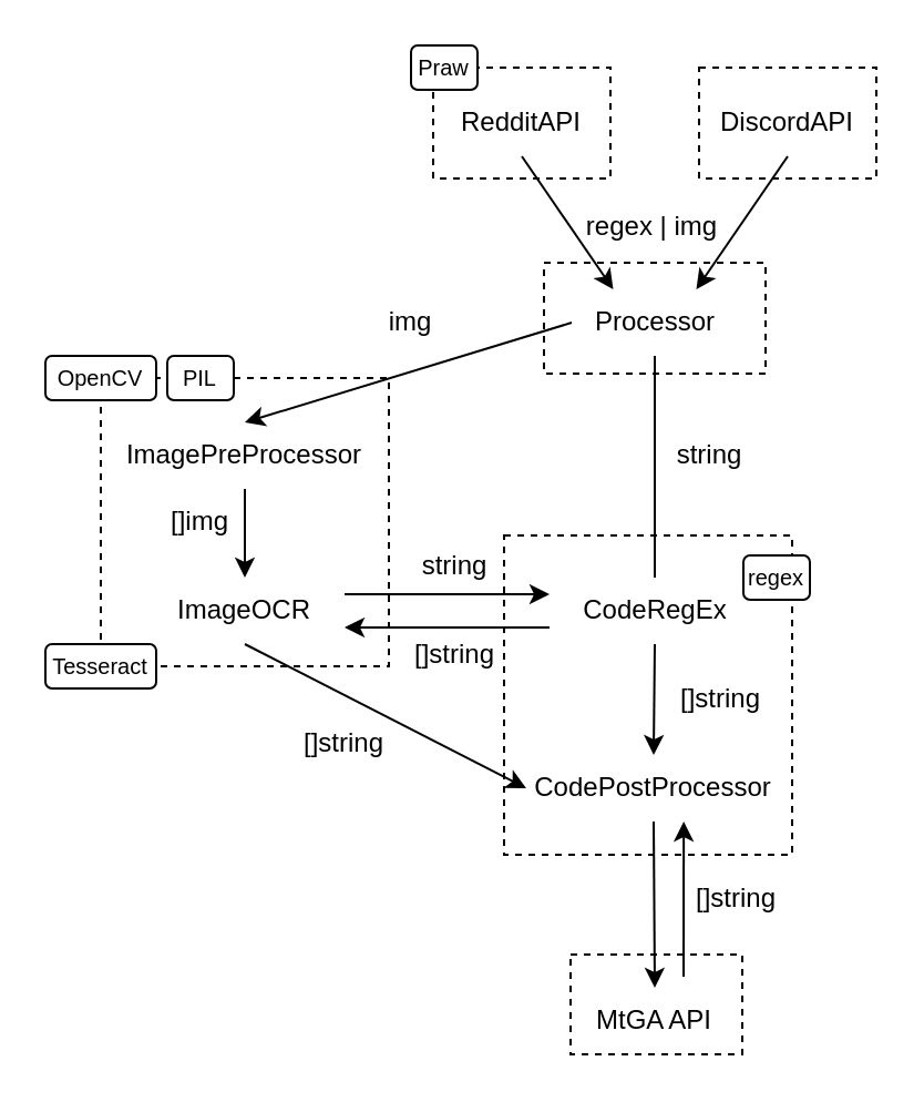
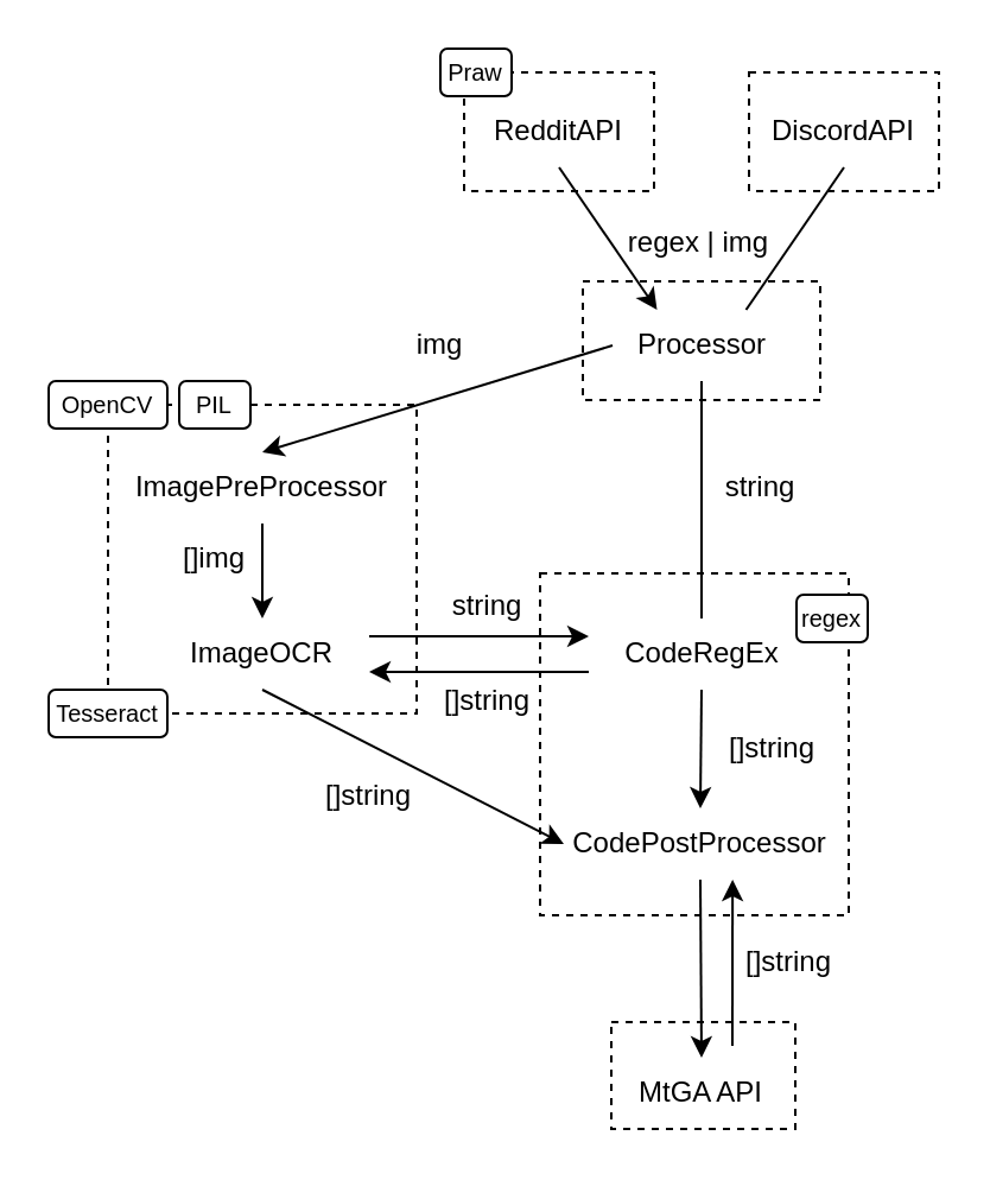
- <mxCell id="15" value="" style="endArrow=classic;html=1;rounded=0;exitX=0.5;exitY=1;exitDx=0;exitDy=0;entryX=0.75;entryY=0;entryDx=0;entryDy=0;" edge="1" parent="1" source="7" target="8"><mxGeometry width="50" height="50" relative="1" as="geometry"><mxPoint x="225" y="90" as="sourcePoint" /><mxPoint x="315" y="110" as="targetPoint" /></mxGeometry></mxCell>
+ <mxCell id="15" value="" style="endArrow=none;html=1;rounded=0;exitX=0.5;exitY=1;exitDx=0;exitDy=0;entryX=0.75;entryY=0;entryDx=0;entryDy=0;" edge="1" parent="1" source="7" target="8"><mxGeometry width="50" height="50" relative="1" as="geometry"><mxPoint x="225" y="90" as="sourcePoint" /><mxPoint x="315" y="110" as="targetPoint" /></mxGeometry></mxCell>
